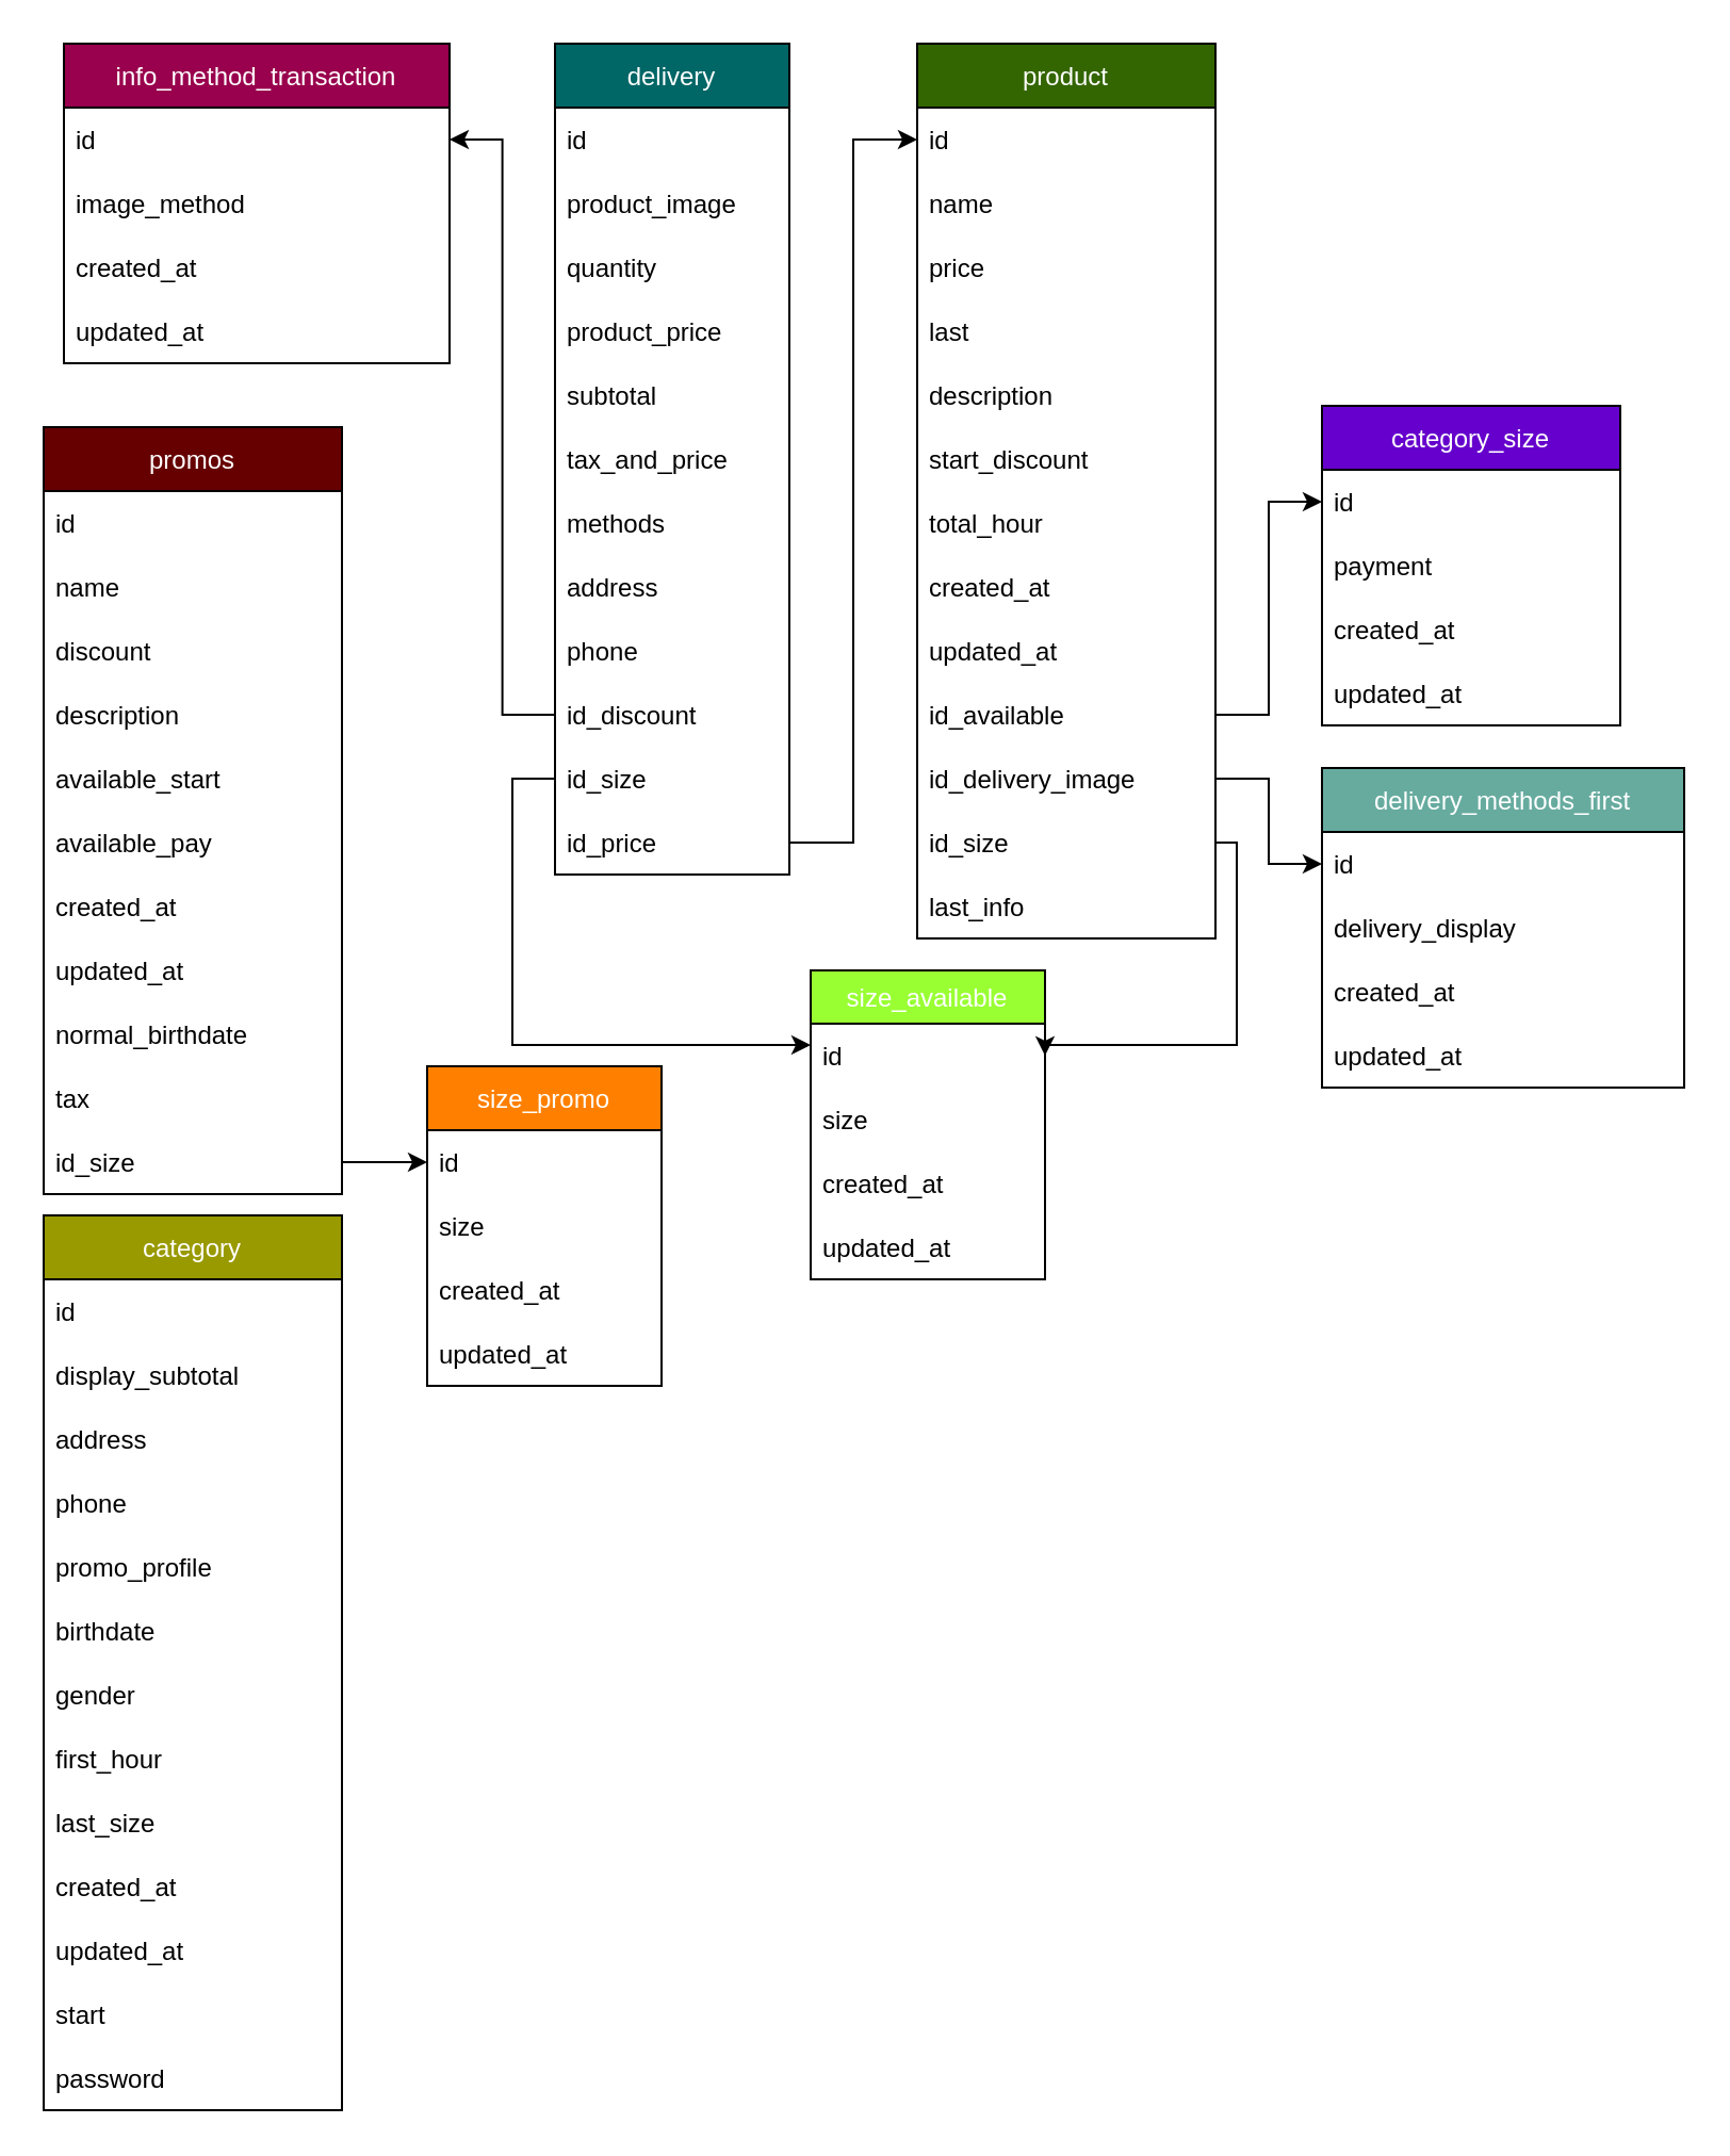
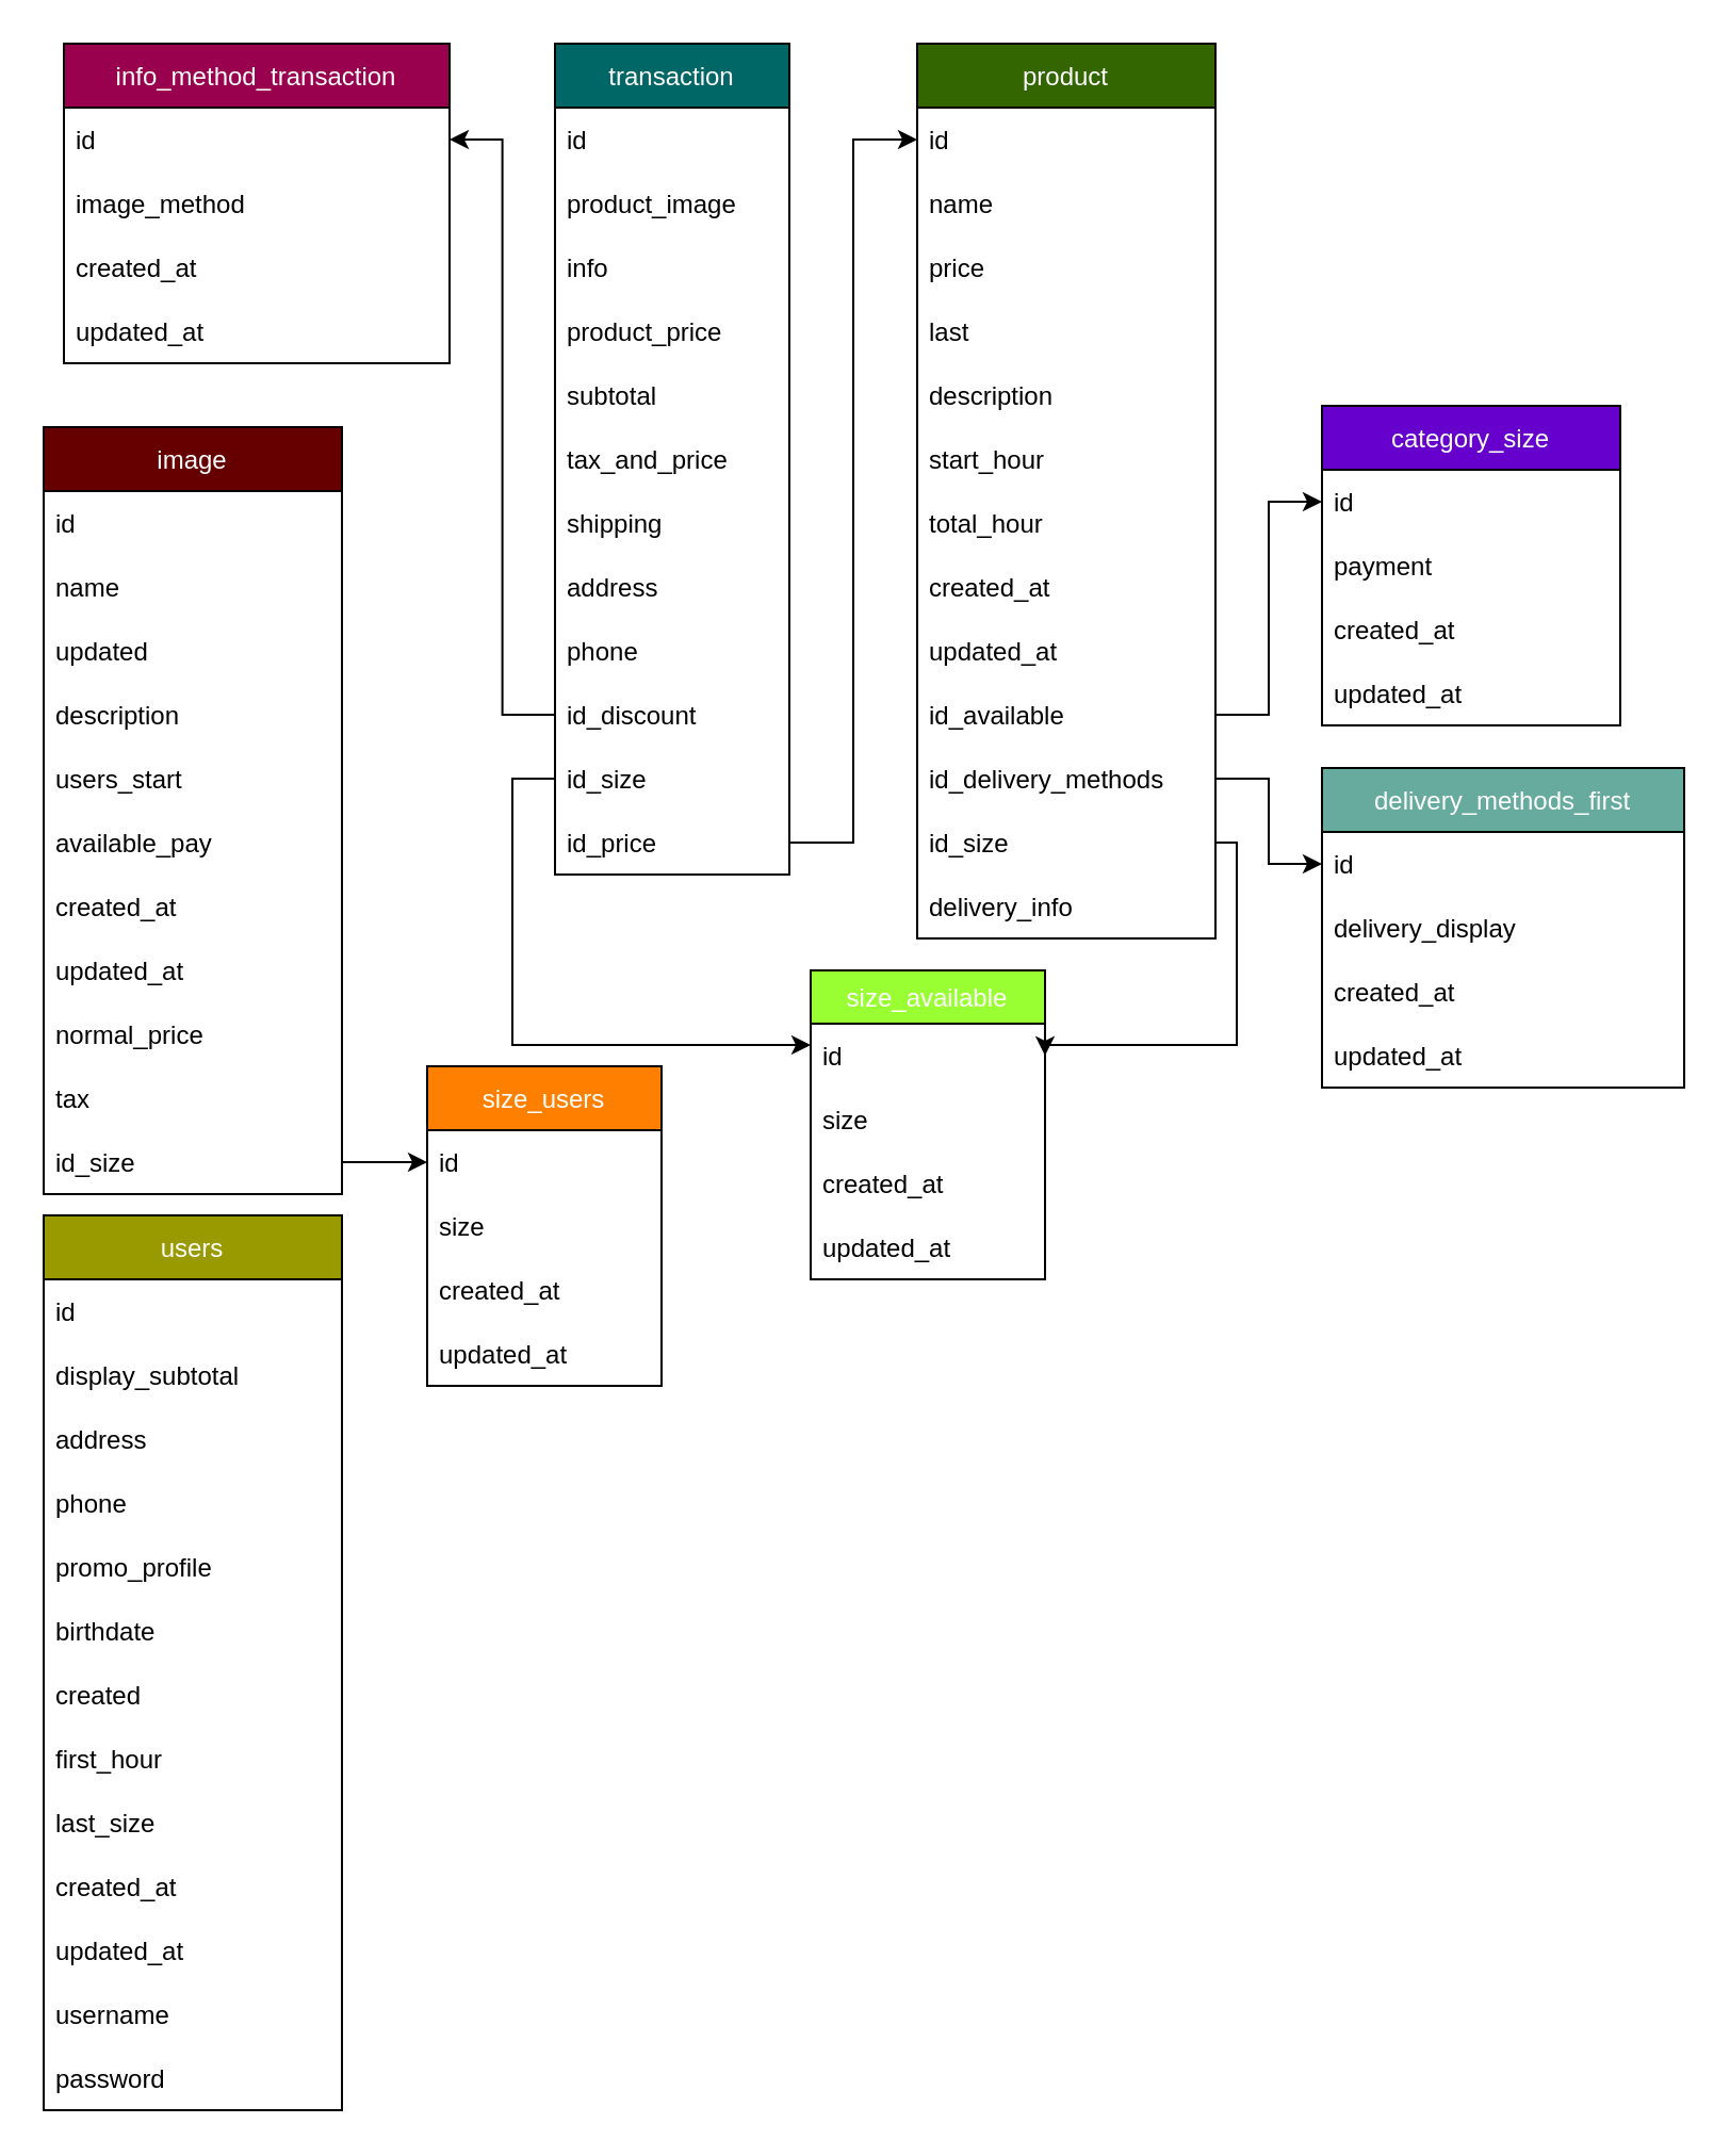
- <mxCell id="57" value="delivery" style="swimlane;fontStyle=0;childLayout=stackLayout;horizontal=1;startSize=30;horizontalStack=0;resizeParent=1;resizeParentMax=0;resizeLast=0;collapsible=1;marginBottom=0;fillColor=#006666;fontColor=#FFFFFF;" vertex="1" parent="1"><mxGeometry x="260" y="20" width="110" height="390" as="geometry"><mxRectangle x="150" y="70" width="70" height="30" as="alternateBounds" /></mxGeometry></mxCell>
+ <mxCell id="57" value="transaction" style="swimlane;fontStyle=0;childLayout=stackLayout;horizontal=1;startSize=30;horizontalStack=0;resizeParent=1;resizeParentMax=0;resizeLast=0;collapsible=1;marginBottom=0;fillColor=#006666;fontColor=#FFFFFF;" vertex="1" parent="1"><mxGeometry x="260" y="20" width="110" height="390" as="geometry"><mxRectangle x="150" y="70" width="70" height="30" as="alternateBounds" /></mxGeometry></mxCell>
- <mxCell id="60" value="quantity" style="text;strokeColor=none;fillColor=none;align=left;verticalAlign=middle;spacingLeft=4;spacingRight=4;overflow=hidden;points=[[0,0.5],[1,0.5]];portConstraint=eastwest;rotatable=0;" vertex="1" parent="57"><mxGeometry y="90" width="110" height="30" as="geometry" /></mxCell>
+ <mxCell id="60" value="info" style="text;strokeColor=none;fillColor=none;align=left;verticalAlign=middle;spacingLeft=4;spacingRight=4;overflow=hidden;points=[[0,0.5],[1,0.5]];portConstraint=eastwest;rotatable=0;" vertex="1" parent="57"><mxGeometry y="90" width="110" height="30" as="geometry" /></mxCell>
- <mxCell id="40" value="promos" style="swimlane;fontStyle=0;childLayout=stackLayout;horizontal=1;startSize=30;horizontalStack=0;resizeParent=1;resizeParentMax=0;resizeLast=0;collapsible=1;marginBottom=0;fillColor=#660000;fontColor=#FFFFFF;" vertex="1" parent="1"><mxGeometry x="20" y="200" width="140" height="360" as="geometry"><mxRectangle x="150" y="70" width="70" height="30" as="alternateBounds" /></mxGeometry></mxCell>
+ <mxCell id="40" value="image" style="swimlane;fontStyle=0;childLayout=stackLayout;horizontal=1;startSize=30;horizontalStack=0;resizeParent=1;resizeParentMax=0;resizeLast=0;collapsible=1;marginBottom=0;fillColor=#660000;fontColor=#FFFFFF;" vertex="1" parent="1"><mxGeometry x="20" y="200" width="140" height="360" as="geometry"><mxRectangle x="150" y="70" width="70" height="30" as="alternateBounds" /></mxGeometry></mxCell>
- <mxCell id="8" value="start_discount" style="text;strokeColor=none;fillColor=none;align=left;verticalAlign=middle;spacingLeft=4;spacingRight=4;overflow=hidden;points=[[0,0.5],[1,0.5]];portConstraint=eastwest;rotatable=0;" vertex="1" parent="2"><mxGeometry y="180" width="140" height="30" as="geometry" /></mxCell>
+ <mxCell id="8" value="start_hour" style="text;strokeColor=none;fillColor=none;align=left;verticalAlign=middle;spacingLeft=4;spacingRight=4;overflow=hidden;points=[[0,0.5],[1,0.5]];portConstraint=eastwest;rotatable=0;" vertex="1" parent="2"><mxGeometry y="180" width="140" height="30" as="geometry" /></mxCell>
- <mxCell id="64" value="methods" style="text;strokeColor=none;fillColor=none;align=left;verticalAlign=middle;spacingLeft=4;spacingRight=4;overflow=hidden;points=[[0,0.5],[1,0.5]];portConstraint=eastwest;rotatable=0;" vertex="1" parent="57"><mxGeometry y="210" width="110" height="30" as="geometry" /></mxCell>
+ <mxCell id="64" value="shipping" style="text;strokeColor=none;fillColor=none;align=left;verticalAlign=middle;spacingLeft=4;spacingRight=4;overflow=hidden;points=[[0,0.5],[1,0.5]];portConstraint=eastwest;rotatable=0;" vertex="1" parent="57"><mxGeometry y="210" width="110" height="30" as="geometry" /></mxCell>
- <mxCell id="43" value="discount" style="text;strokeColor=none;fillColor=none;align=left;verticalAlign=middle;spacingLeft=4;spacingRight=4;overflow=hidden;points=[[0,0.5],[1,0.5]];portConstraint=eastwest;rotatable=0;" vertex="1" parent="40"><mxGeometry y="90" width="140" height="30" as="geometry" /></mxCell>
+ <mxCell id="43" value="updated" style="text;strokeColor=none;fillColor=none;align=left;verticalAlign=middle;spacingLeft=4;spacingRight=4;overflow=hidden;points=[[0,0.5],[1,0.5]];portConstraint=eastwest;rotatable=0;" vertex="1" parent="40"><mxGeometry y="90" width="140" height="30" as="geometry" /></mxCell>
- <mxCell id="45" value="available_start" style="text;strokeColor=none;fillColor=none;align=left;verticalAlign=middle;spacingLeft=4;spacingRight=4;overflow=hidden;points=[[0,0.5],[1,0.5]];portConstraint=eastwest;rotatable=0;" vertex="1" parent="40"><mxGeometry y="150" width="140" height="30" as="geometry" /></mxCell>
+ <mxCell id="45" value="users_start" style="text;strokeColor=none;fillColor=none;align=left;verticalAlign=middle;spacingLeft=4;spacingRight=4;overflow=hidden;points=[[0,0.5],[1,0.5]];portConstraint=eastwest;rotatable=0;" vertex="1" parent="40"><mxGeometry y="150" width="140" height="30" as="geometry" /></mxCell>
- <mxCell id="13" value="id_delivery_image" style="text;strokeColor=none;fillColor=none;align=left;verticalAlign=middle;spacingLeft=4;spacingRight=4;overflow=hidden;points=[[0,0.5],[1,0.5]];portConstraint=eastwest;rotatable=0;" vertex="1" parent="2"><mxGeometry y="330" width="140" height="30" as="geometry" /></mxCell>
+ <mxCell id="13" value="id_delivery_methods" style="text;strokeColor=none;fillColor=none;align=left;verticalAlign=middle;spacingLeft=4;spacingRight=4;overflow=hidden;points=[[0,0.5],[1,0.5]];portConstraint=eastwest;rotatable=0;" vertex="1" parent="2"><mxGeometry y="330" width="140" height="30" as="geometry" /></mxCell>
- <mxCell id="15" value="last_info" style="text;strokeColor=none;fillColor=none;align=left;verticalAlign=middle;spacingLeft=4;spacingRight=4;overflow=hidden;points=[[0,0.5],[1,0.5]];portConstraint=eastwest;rotatable=0;" vertex="1" parent="2"><mxGeometry y="390" width="140" height="30" as="geometry" /></mxCell>
+ <mxCell id="15" value="delivery_info" style="text;strokeColor=none;fillColor=none;align=left;verticalAlign=middle;spacingLeft=4;spacingRight=4;overflow=hidden;points=[[0,0.5],[1,0.5]];portConstraint=eastwest;rotatable=0;" vertex="1" parent="2"><mxGeometry y="390" width="140" height="30" as="geometry" /></mxCell>
- <mxCell id="49" value="normal_birthdate" style="text;strokeColor=none;fillColor=none;align=left;verticalAlign=middle;spacingLeft=4;spacingRight=4;overflow=hidden;points=[[0,0.5],[1,0.5]];portConstraint=eastwest;rotatable=0;" vertex="1" parent="40"><mxGeometry y="270" width="140" height="30" as="geometry" /></mxCell>
+ <mxCell id="49" value="normal_price" style="text;strokeColor=none;fillColor=none;align=left;verticalAlign=middle;spacingLeft=4;spacingRight=4;overflow=hidden;points=[[0,0.5],[1,0.5]];portConstraint=eastwest;rotatable=0;" vertex="1" parent="40"><mxGeometry y="270" width="140" height="30" as="geometry" /></mxCell>
- <mxCell id="52" value="size_promo" style="swimlane;fontStyle=0;childLayout=stackLayout;horizontal=1;startSize=30;horizontalStack=0;resizeParent=1;resizeParentMax=0;resizeLast=0;collapsible=1;marginBottom=0;fontColor=#FFFFFF;fillColor=#FF8000;" vertex="1" parent="1"><mxGeometry x="200" y="500" width="110" height="150" as="geometry"><mxRectangle x="150" y="70" width="70" height="30" as="alternateBounds" /></mxGeometry></mxCell>
+ <mxCell id="52" value="size_users" style="swimlane;fontStyle=0;childLayout=stackLayout;horizontal=1;startSize=30;horizontalStack=0;resizeParent=1;resizeParentMax=0;resizeLast=0;collapsible=1;marginBottom=0;fontColor=#FFFFFF;fillColor=#FF8000;" vertex="1" parent="1"><mxGeometry x="200" y="500" width="110" height="150" as="geometry"><mxRectangle x="150" y="70" width="70" height="30" as="alternateBounds" /></mxGeometry></mxCell>
- <mxCell id="26" value="category" style="swimlane;fontStyle=0;childLayout=stackLayout;horizontal=1;startSize=30;horizontalStack=0;resizeParent=1;resizeParentMax=0;resizeLast=0;collapsible=1;marginBottom=0;fillColor=#999900;fontColor=#FFFFFF;" vertex="1" parent="1"><mxGeometry x="20" y="570" width="140" height="420" as="geometry"><mxRectangle x="150" y="70" width="70" height="30" as="alternateBounds" /></mxGeometry></mxCell>
+ <mxCell id="26" value="users" style="swimlane;fontStyle=0;childLayout=stackLayout;horizontal=1;startSize=30;horizontalStack=0;resizeParent=1;resizeParentMax=0;resizeLast=0;collapsible=1;marginBottom=0;fillColor=#999900;fontColor=#FFFFFF;" vertex="1" parent="1"><mxGeometry x="20" y="570" width="140" height="420" as="geometry"><mxRectangle x="150" y="70" width="70" height="30" as="alternateBounds" /></mxGeometry></mxCell>
- <mxCell id="33" value="gender" style="text;strokeColor=none;fillColor=none;align=left;verticalAlign=middle;spacingLeft=4;spacingRight=4;overflow=hidden;points=[[0,0.5],[1,0.5]];portConstraint=eastwest;rotatable=0;" vertex="1" parent="26"><mxGeometry y="210" width="140" height="30" as="geometry" /></mxCell>
+ <mxCell id="33" value="created" style="text;strokeColor=none;fillColor=none;align=left;verticalAlign=middle;spacingLeft=4;spacingRight=4;overflow=hidden;points=[[0,0.5],[1,0.5]];portConstraint=eastwest;rotatable=0;" vertex="1" parent="26"><mxGeometry y="210" width="140" height="30" as="geometry" /></mxCell>
- <mxCell id="38" value="start" style="text;strokeColor=none;fillColor=none;align=left;verticalAlign=middle;spacingLeft=4;spacingRight=4;overflow=hidden;points=[[0,0.5],[1,0.5]];portConstraint=eastwest;rotatable=0;" vertex="1" parent="26"><mxGeometry y="360" width="140" height="30" as="geometry" /></mxCell>
+ <mxCell id="38" value="username" style="text;strokeColor=none;fillColor=none;align=left;verticalAlign=middle;spacingLeft=4;spacingRight=4;overflow=hidden;points=[[0,0.5],[1,0.5]];portConstraint=eastwest;rotatable=0;" vertex="1" parent="26"><mxGeometry y="360" width="140" height="30" as="geometry" /></mxCell>
